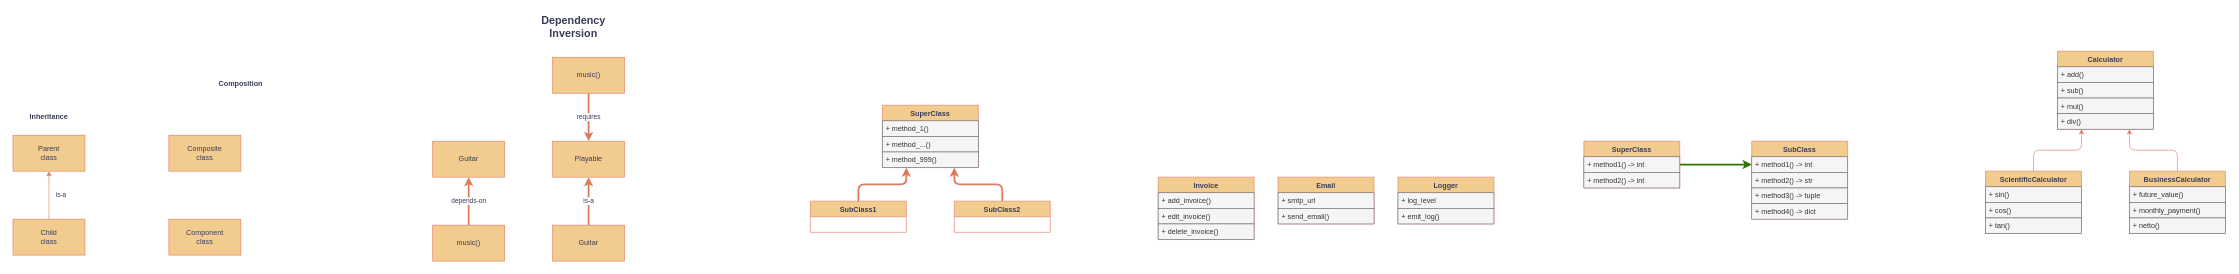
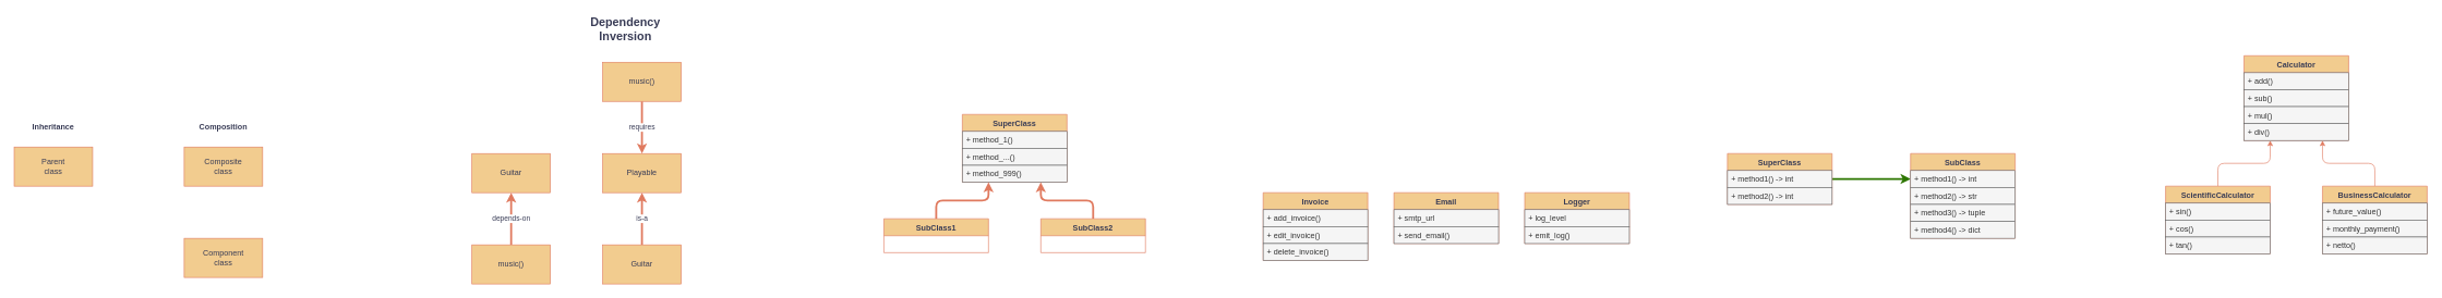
- <mxCell id="8" value="Composition" style="text;html=1;strokeColor=none;fillColor=none;align=center;verticalAlign=middle;whiteSpace=wrap;rounded=0;fontColor=#393C56;fontStyle=1" parent="1" vertex="1"><mxGeometry x="355" y="130" width="90" height="20" as="geometry" /></mxCell>
+ <mxCell id="8" value="Composition" style="text;html=1;strokeColor=none;fillColor=none;align=center;verticalAlign=middle;whiteSpace=wrap;rounded=0;fontColor=#393C56;fontStyle=1" parent="1" vertex="1"><mxGeometry x="295" y="185" width="90" height="20" as="geometry" /></mxCell>
- <mxCell id="4" value="is-a" style="edgeStyle=orthogonalEdgeStyle;curved=0;rounded=1;orthogonalLoop=1;jettySize=auto;html=1;strokeColor=#E07A5F;fillColor=#F2CC8F;fontColor=#393C56;labelBackgroundColor=none;startArrow=classic;startFill=1;endArrow=none;endFill=0;" parent="1" source="5" target="6" edge="1"><mxGeometry y="20" relative="1" as="geometry"><mxPoint as="offset" /></mxGeometry></mxCell>
- <mxCell id="6" value="Child&lt;br&gt;class" style="rounded=0;whiteSpace=wrap;html=1;strokeColor=#E07A5F;fillColor=#F2CC8F;fontColor=#393C56;" parent="1" vertex="1"><mxGeometry x="20" y="365" width="120" height="60" as="geometry" /></mxCell>
